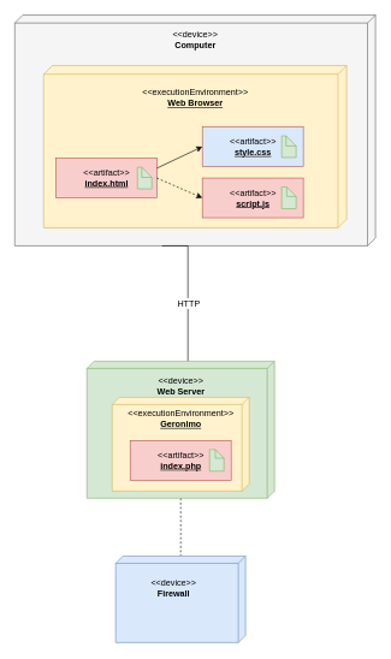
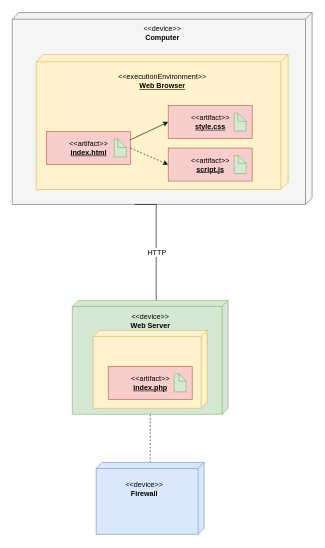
- <mxCell id="13" value="&amp;lt;&amp;lt;artifact&amp;gt;&amp;gt;&lt;br&gt;&lt;b&gt;&lt;u&gt;style.css&lt;/u&gt;&lt;/b&gt;" style="html=1;fillColor=#dae8fc;strokeColor=#b85450;" vertex="1" parent="1"><mxGeometry x="280" y="175" width="140" height="55" as="geometry" /></mxCell>
+ <mxCell id="13" value="&amp;lt;&amp;lt;artifact&amp;gt;&amp;gt;&lt;br&gt;&lt;b&gt;&lt;u&gt;style.css&lt;/u&gt;&lt;/b&gt;" style="html=1;fillColor=#f8cecc;strokeColor=#b85450;" vertex="1" parent="1"><mxGeometry x="280" y="175" width="140" height="55" as="geometry" /></mxCell>
- <mxCell id="18" value="&amp;lt;&amp;lt;executionEnvironment&amp;gt;&amp;gt;&lt;br&gt;&lt;u&gt;&lt;b&gt;Geronimo&lt;/b&gt;&lt;br&gt;&lt;/u&gt;" style="text;html=1;align=center;verticalAlign=middle;resizable=0;points=[];;autosize=1;" vertex="1" parent="1"><mxGeometry x="170" y="565" width="160" height="30" as="geometry" /></mxCell>
